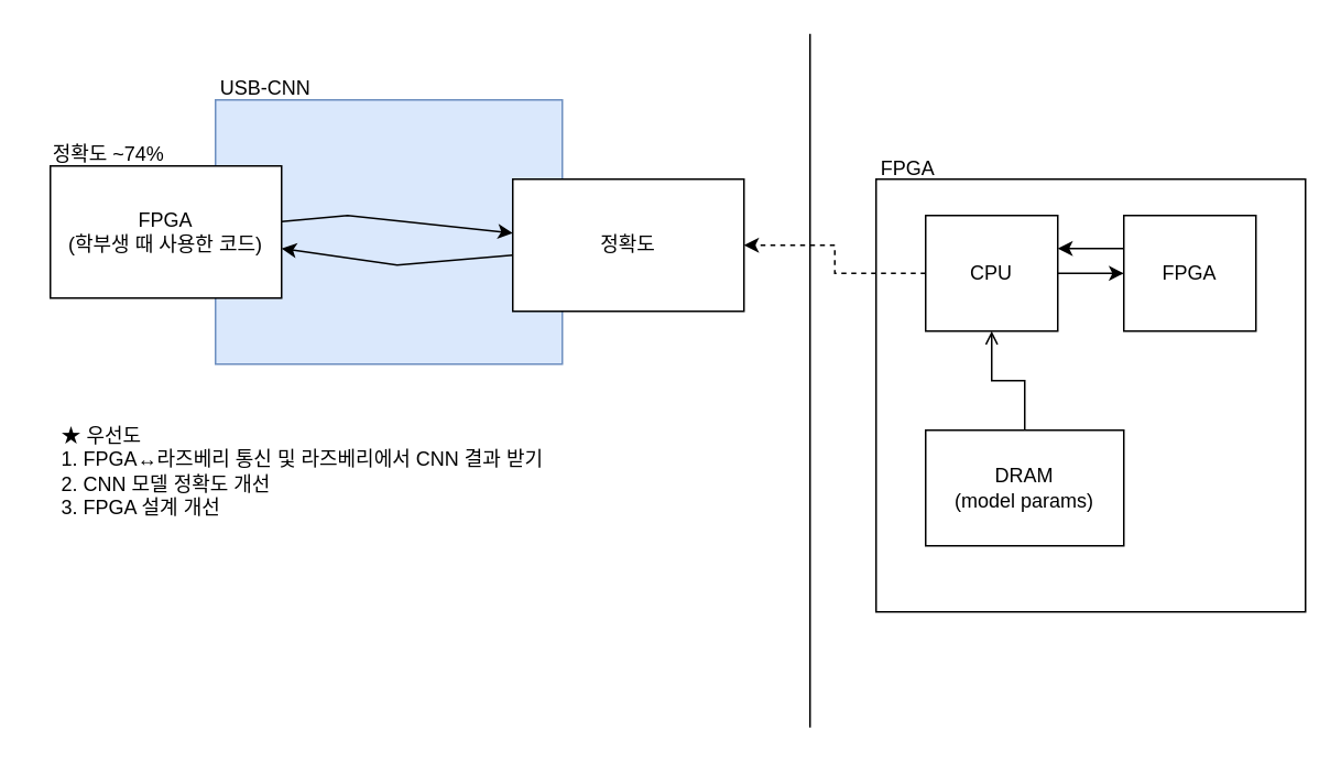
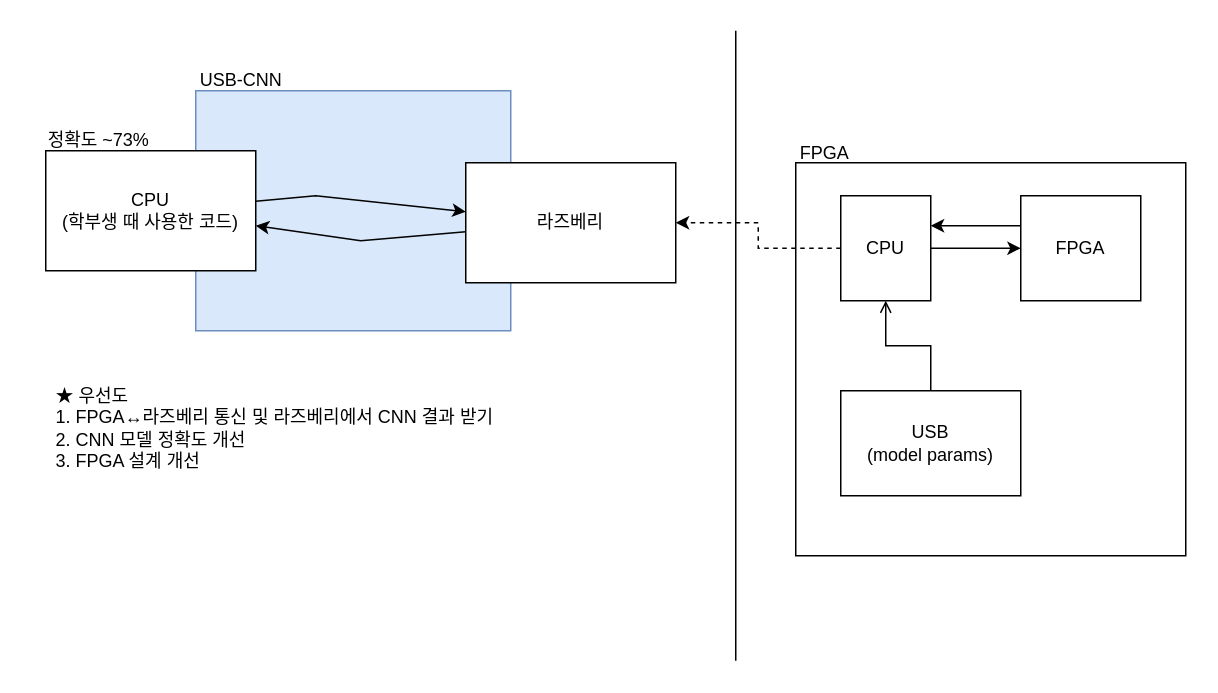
- <mxCell id="9" value="정확도 ~74%" style="text;html=1;align=center;verticalAlign=middle;resizable=0;points=[];autosize=1;strokeColor=none;fillColor=none;" vertex="1" parent="1"><mxGeometry x="20" y="78" width="90" height="30" as="geometry" /></mxCell>
+ <mxCell id="9" value="정확도 ~73%" style="text;html=1;align=center;verticalAlign=middle;resizable=0;points=[];autosize=1;strokeColor=none;fillColor=none;" vertex="1" parent="1"><mxGeometry x="20" y="78" width="90" height="30" as="geometry" /></mxCell>
- <mxCell id="3" value="FPGA&lt;br&gt;(학부생 때 사용한 코드)" style="rounded=0;whiteSpace=wrap;html=1;" vertex="1" parent="1"><mxGeometry x="30" y="100" width="140" height="80" as="geometry" /></mxCell>
+ <mxCell id="3" value="CPU&lt;br&gt;(학부생 때 사용한 코드)" style="rounded=0;whiteSpace=wrap;html=1;" vertex="1" parent="1"><mxGeometry x="30" y="100" width="140" height="80" as="geometry" /></mxCell>
- <mxCell id="4" value="정확도" style="rounded=0;whiteSpace=wrap;html=1;" vertex="1" parent="1"><mxGeometry x="310" y="108" width="140" height="80" as="geometry" /></mxCell>
+ <mxCell id="4" value="라즈베리" style="rounded=0;whiteSpace=wrap;html=1;" vertex="1" parent="1"><mxGeometry x="310" y="108" width="140" height="80" as="geometry" /></mxCell>
- <mxCell id="15" value="CPU" style="rounded=0;whiteSpace=wrap;html=1;" vertex="1" parent="1"><mxGeometry x="560" y="130" width="80" height="70" as="geometry" /></mxCell>
+ <mxCell id="15" value="CPU" style="rounded=0;whiteSpace=wrap;html=1;" vertex="1" parent="1"><mxGeometry x="560" y="130" width="60" height="70" as="geometry" /></mxCell>
- <mxCell id="19" value="DRAM&lt;br&gt;(model params)" style="rounded=0;whiteSpace=wrap;html=1;" vertex="1" parent="1"><mxGeometry x="560" y="260" width="120" height="70" as="geometry" /></mxCell>
+ <mxCell id="19" value="USB&lt;br&gt;(model params)" style="rounded=0;whiteSpace=wrap;html=1;" vertex="1" parent="1"><mxGeometry x="560" y="260" width="120" height="70" as="geometry" /></mxCell>
